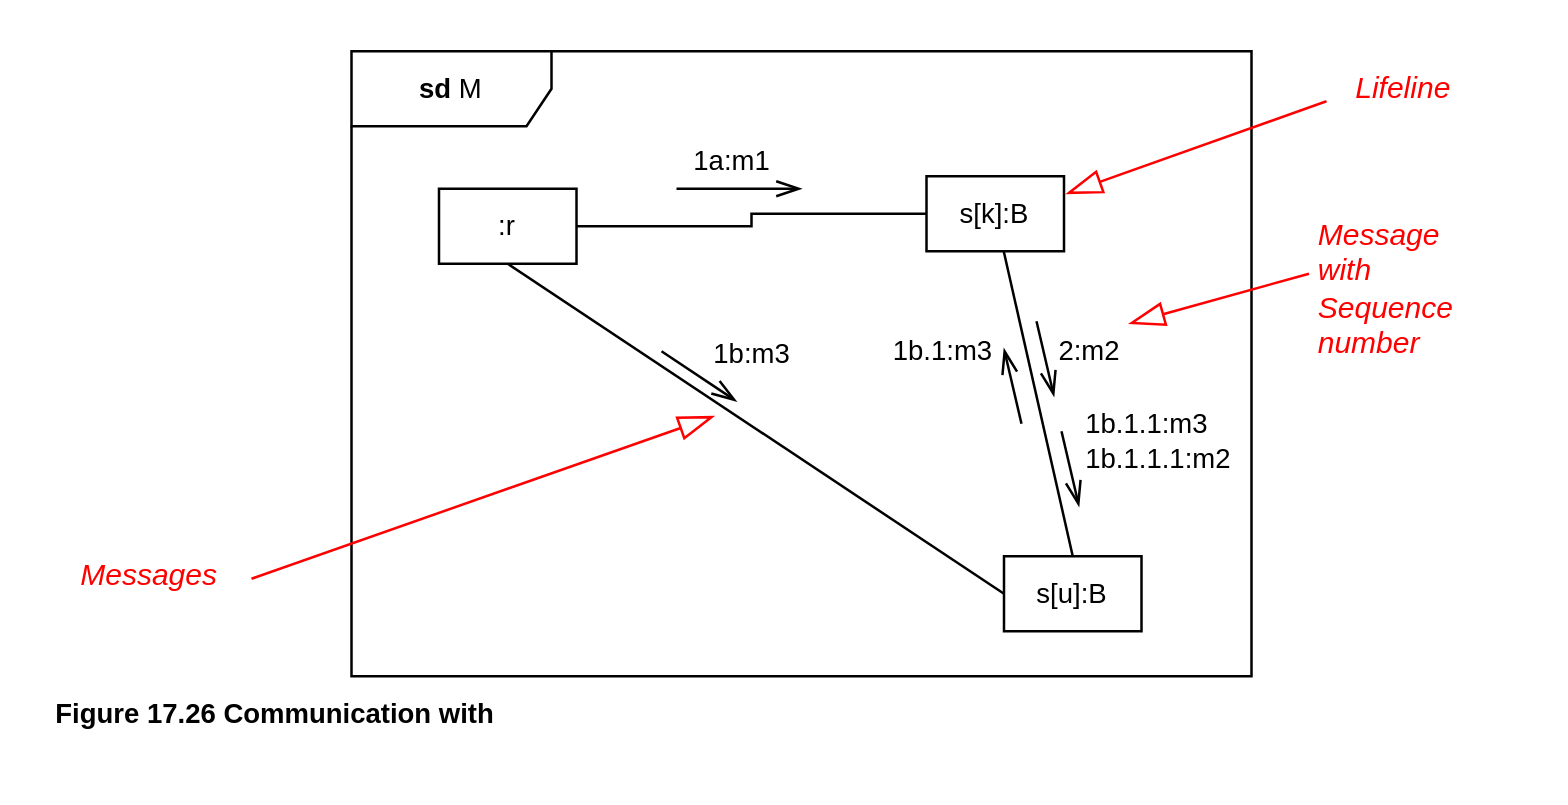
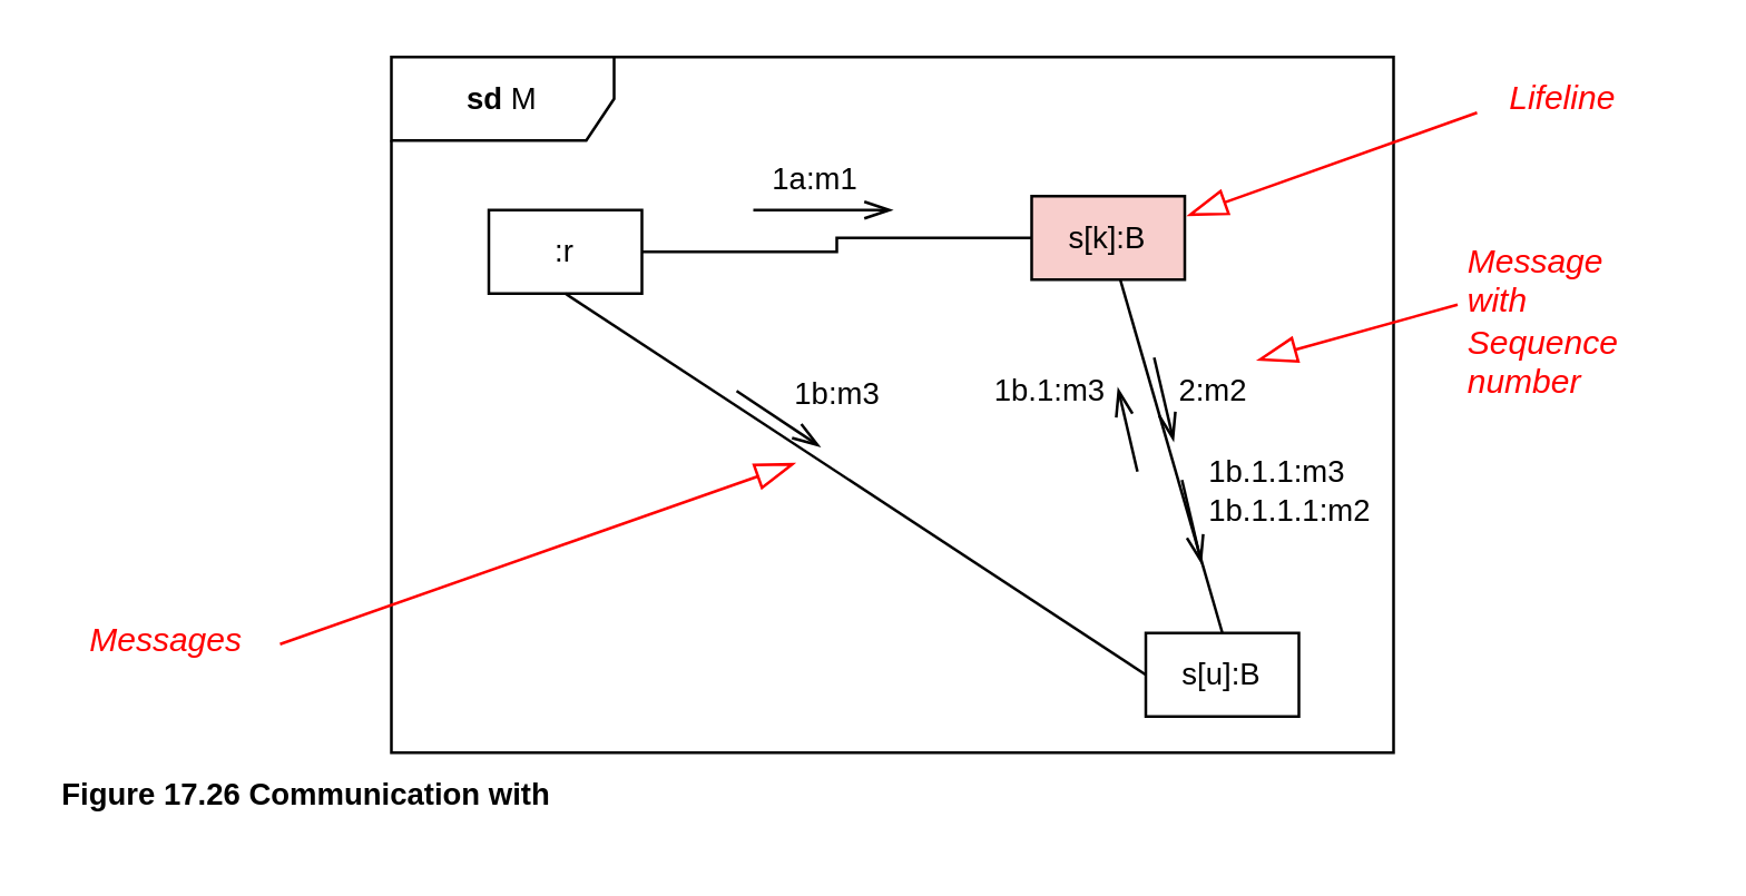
- <mxCell id="6" value="s[k]:B" style="whiteSpace=wrap;html=1;fontFamily=Helvetica;fontSize=11;fontColor=default;" vertex="1" parent="2"><mxGeometry x="230" y="50" width="55" height="30" as="geometry" /></mxCell>
+ <mxCell id="6" value="s[k]:B" style="whiteSpace=wrap;html=1;fontFamily=Helvetica;fontSize=11;fontColor=default;fillColor=#f8cecc;" vertex="1" parent="2"><mxGeometry x="230" y="50" width="55" height="30" as="geometry" /></mxCell>
- <mxCell id="8" value="s[u]:B" style="whiteSpace=wrap;html=1;fontFamily=Helvetica;fontSize=11;fontColor=default;" vertex="1" parent="2"><mxGeometry x="261" y="202" width="55" height="30" as="geometry" /></mxCell>
+ <mxCell id="8" value="s[u]:B" style="whiteSpace=wrap;html=1;fontFamily=Helvetica;fontSize=11;fontColor=default;" vertex="1" parent="2"><mxGeometry x="271" y="207" width="55" height="30" as="geometry" /></mxCell>
